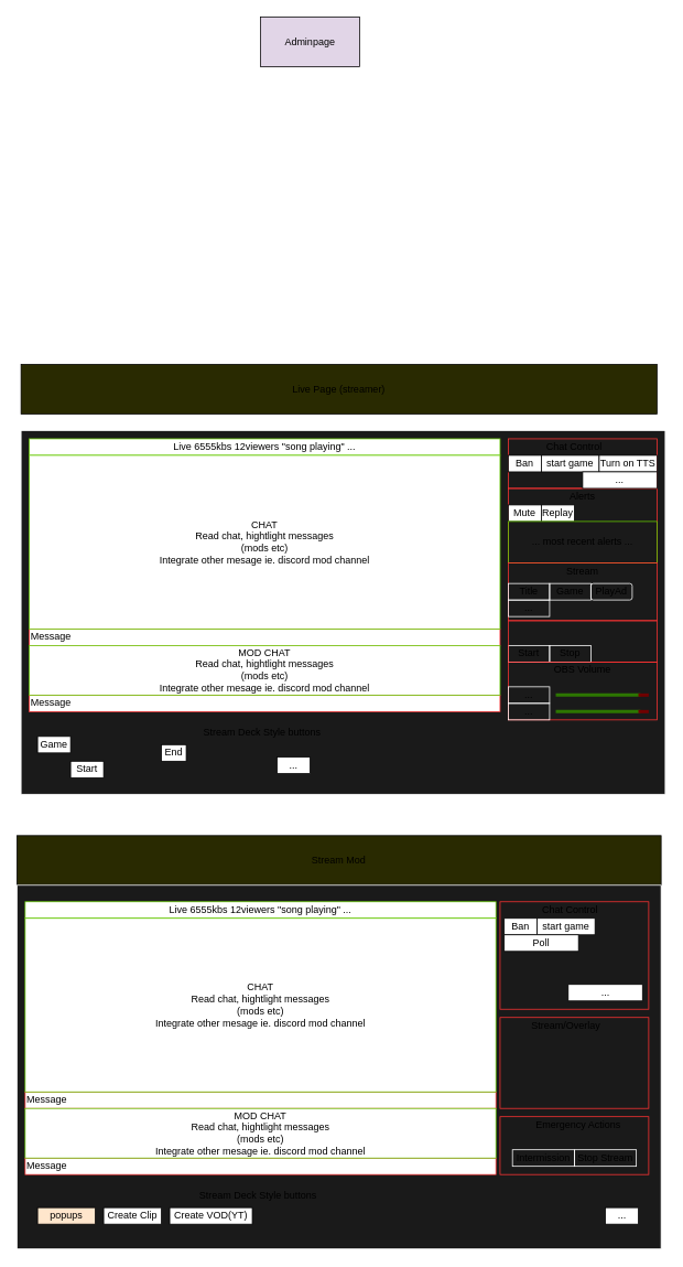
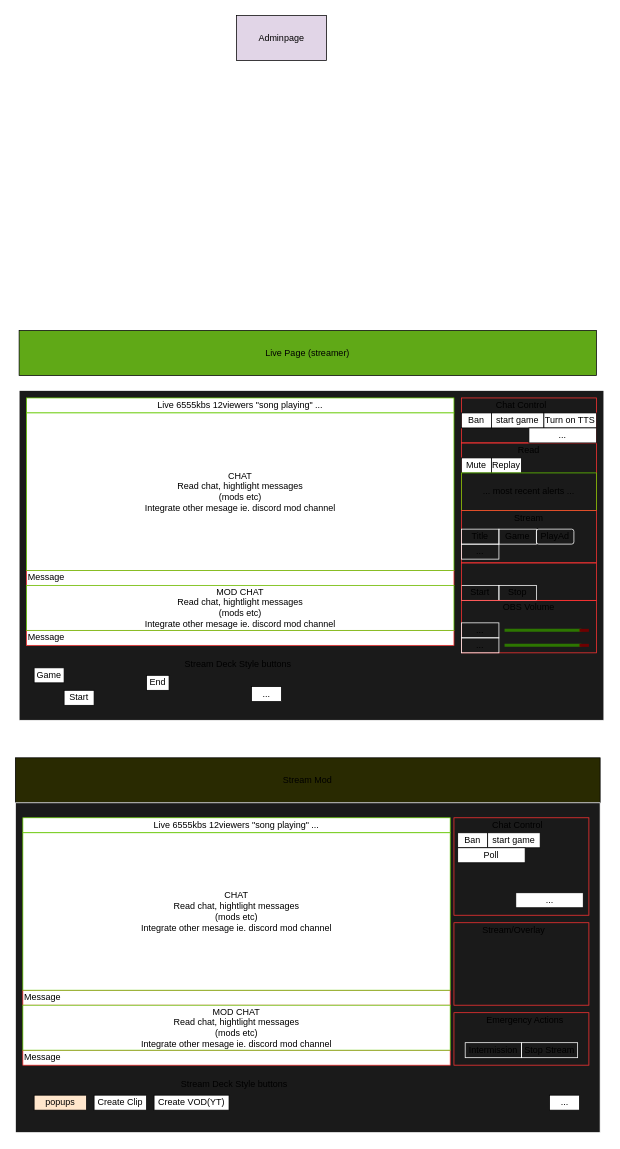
- <mxCell id="7" value="Live Page (streamer)" style="rounded=0;whiteSpace=wrap;html=1;fillColor=#292A01;" vertex="1" parent="1"><mxGeometry x="25" y="440" width="770" height="60" as="geometry" /></mxCell>
+ <mxCell id="7" value="Live Page (streamer)" style="rounded=0;whiteSpace=wrap;html=1;fillColor=#60a917;" vertex="1" parent="1"><mxGeometry x="25" y="440" width="770" height="60" as="geometry" /></mxCell>
- <mxCell id="18" value="Alerts" style="text;html=1;strokeColor=none;fillColor=none;align=center;verticalAlign=middle;whiteSpace=wrap;rounded=0;" vertex="1" parent="1"><mxGeometry x="685" y="590" width="40" height="20" as="geometry" /></mxCell>
+ <mxCell id="18" value="Read" style="text;html=1;strokeColor=none;fillColor=none;align=center;verticalAlign=middle;whiteSpace=wrap;rounded=0;" vertex="1" parent="1"><mxGeometry x="685" y="590" width="40" height="20" as="geometry" /></mxCell>
